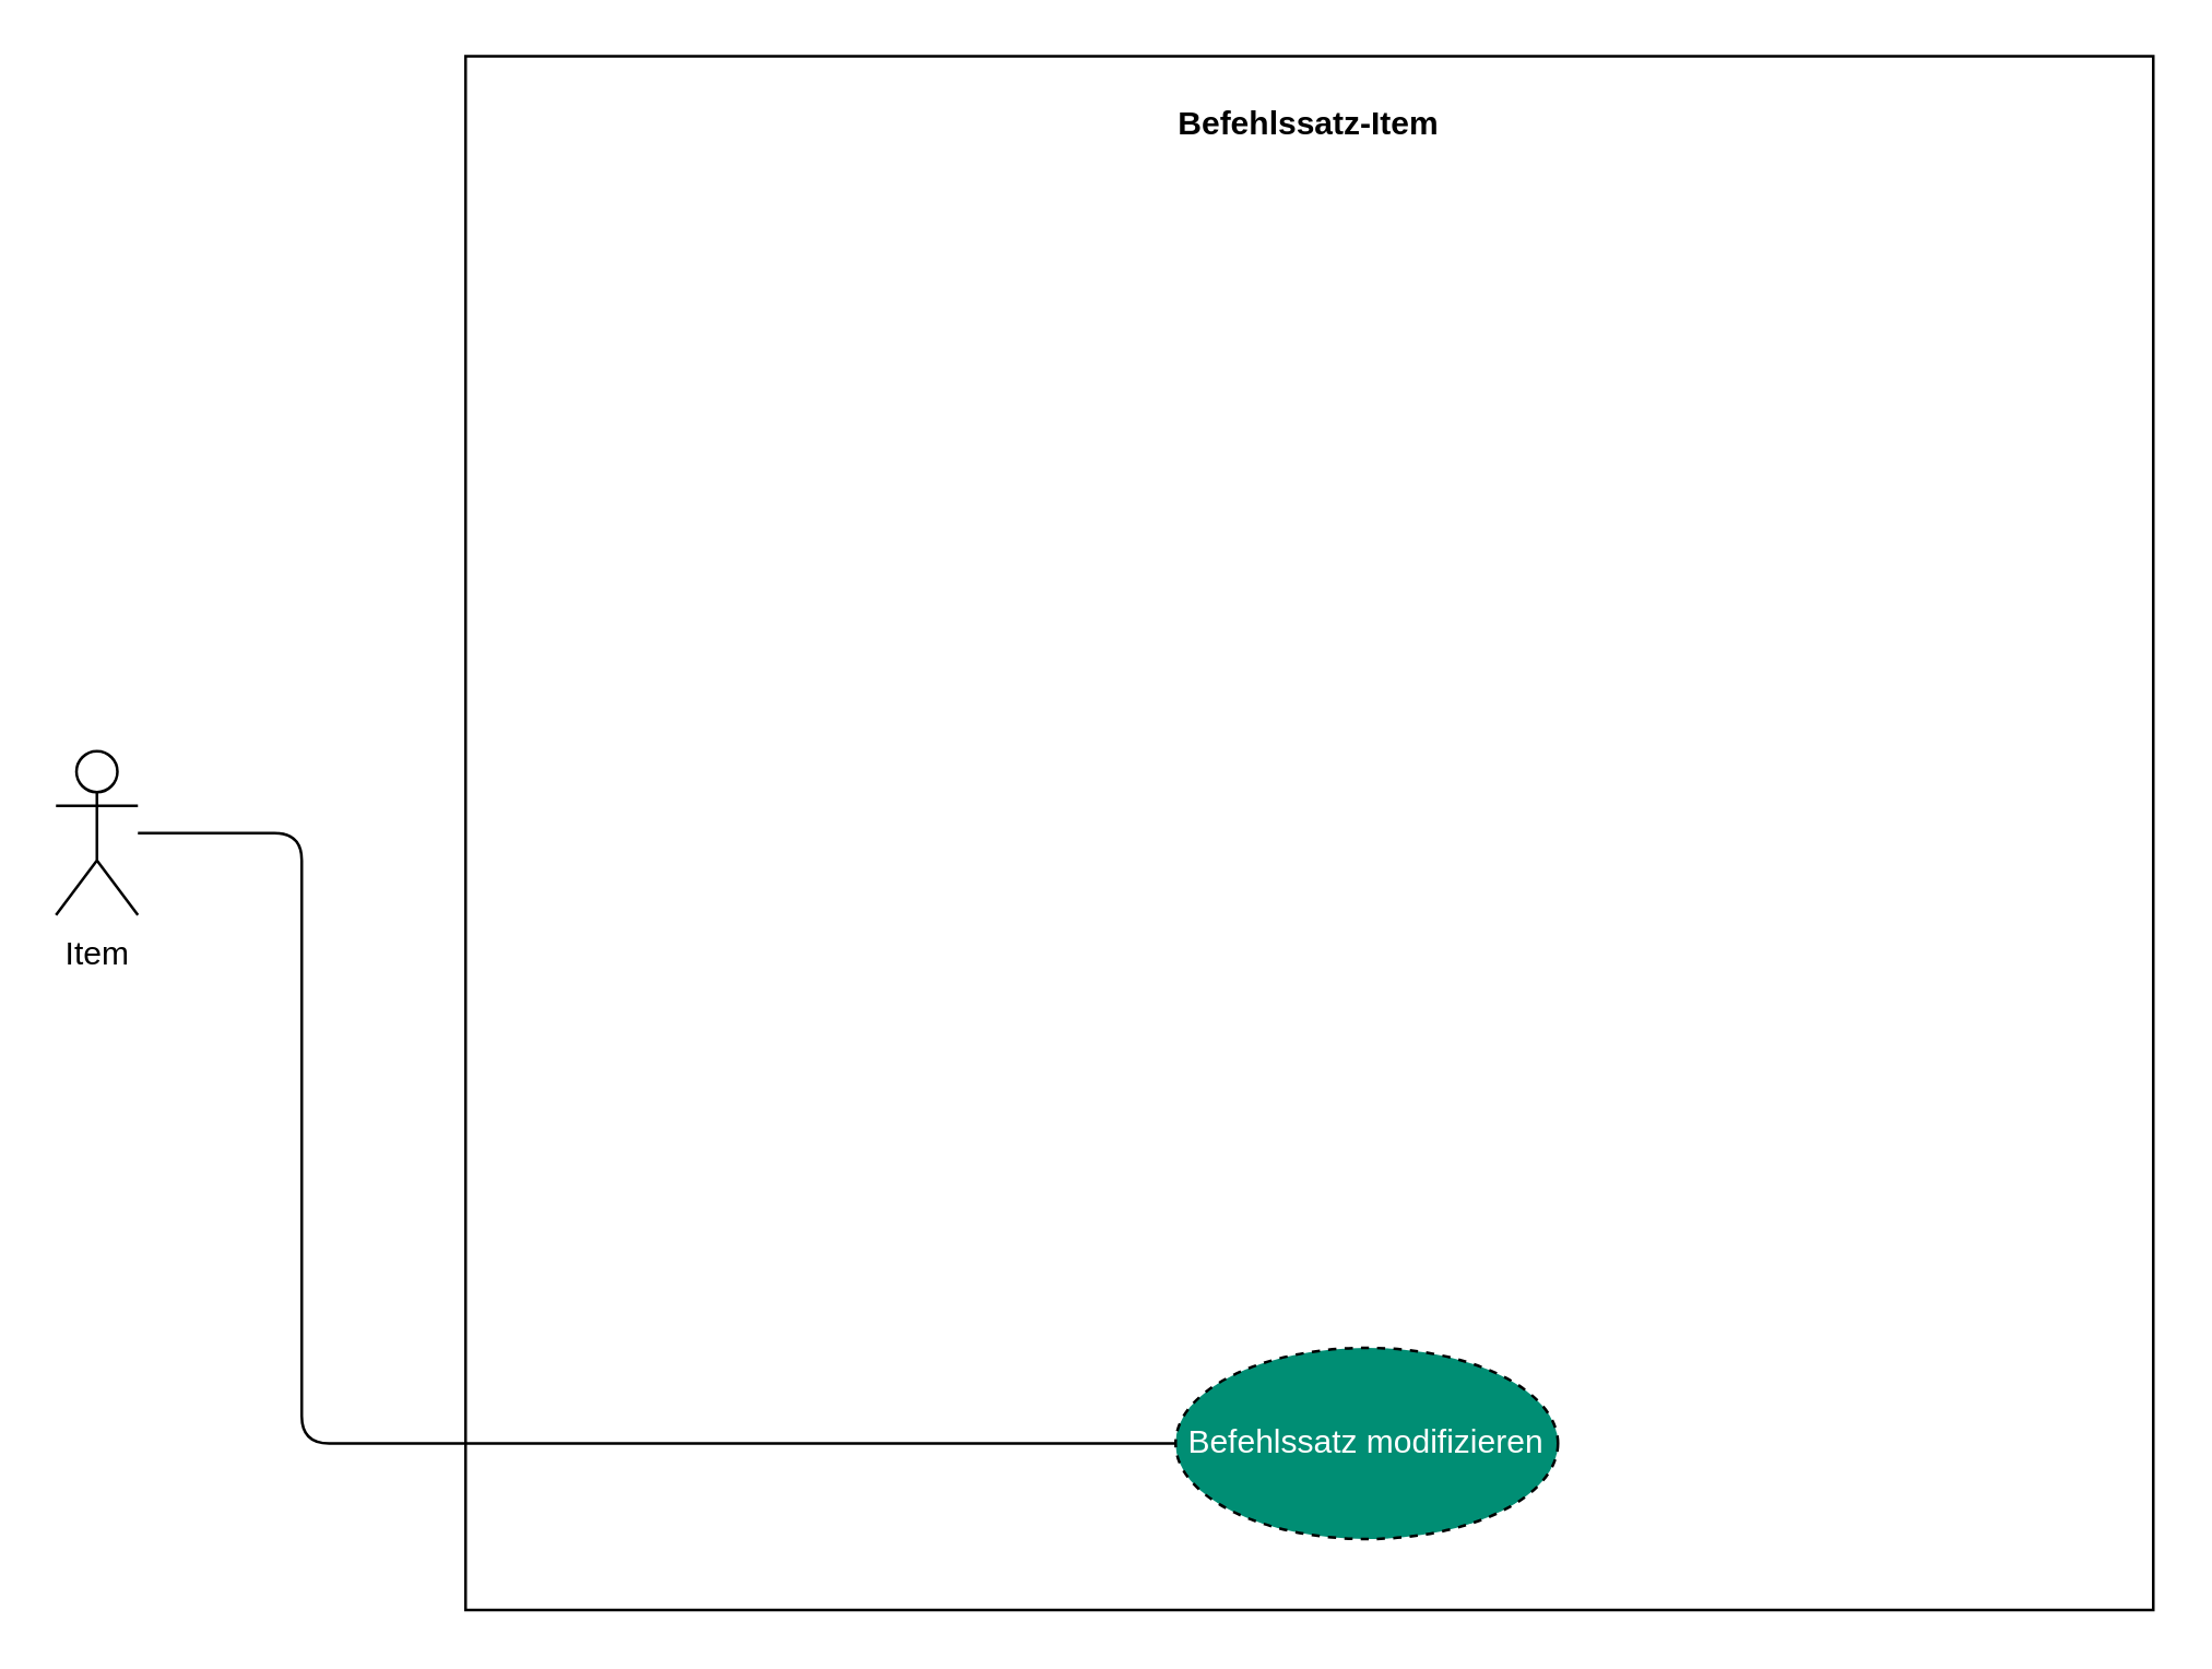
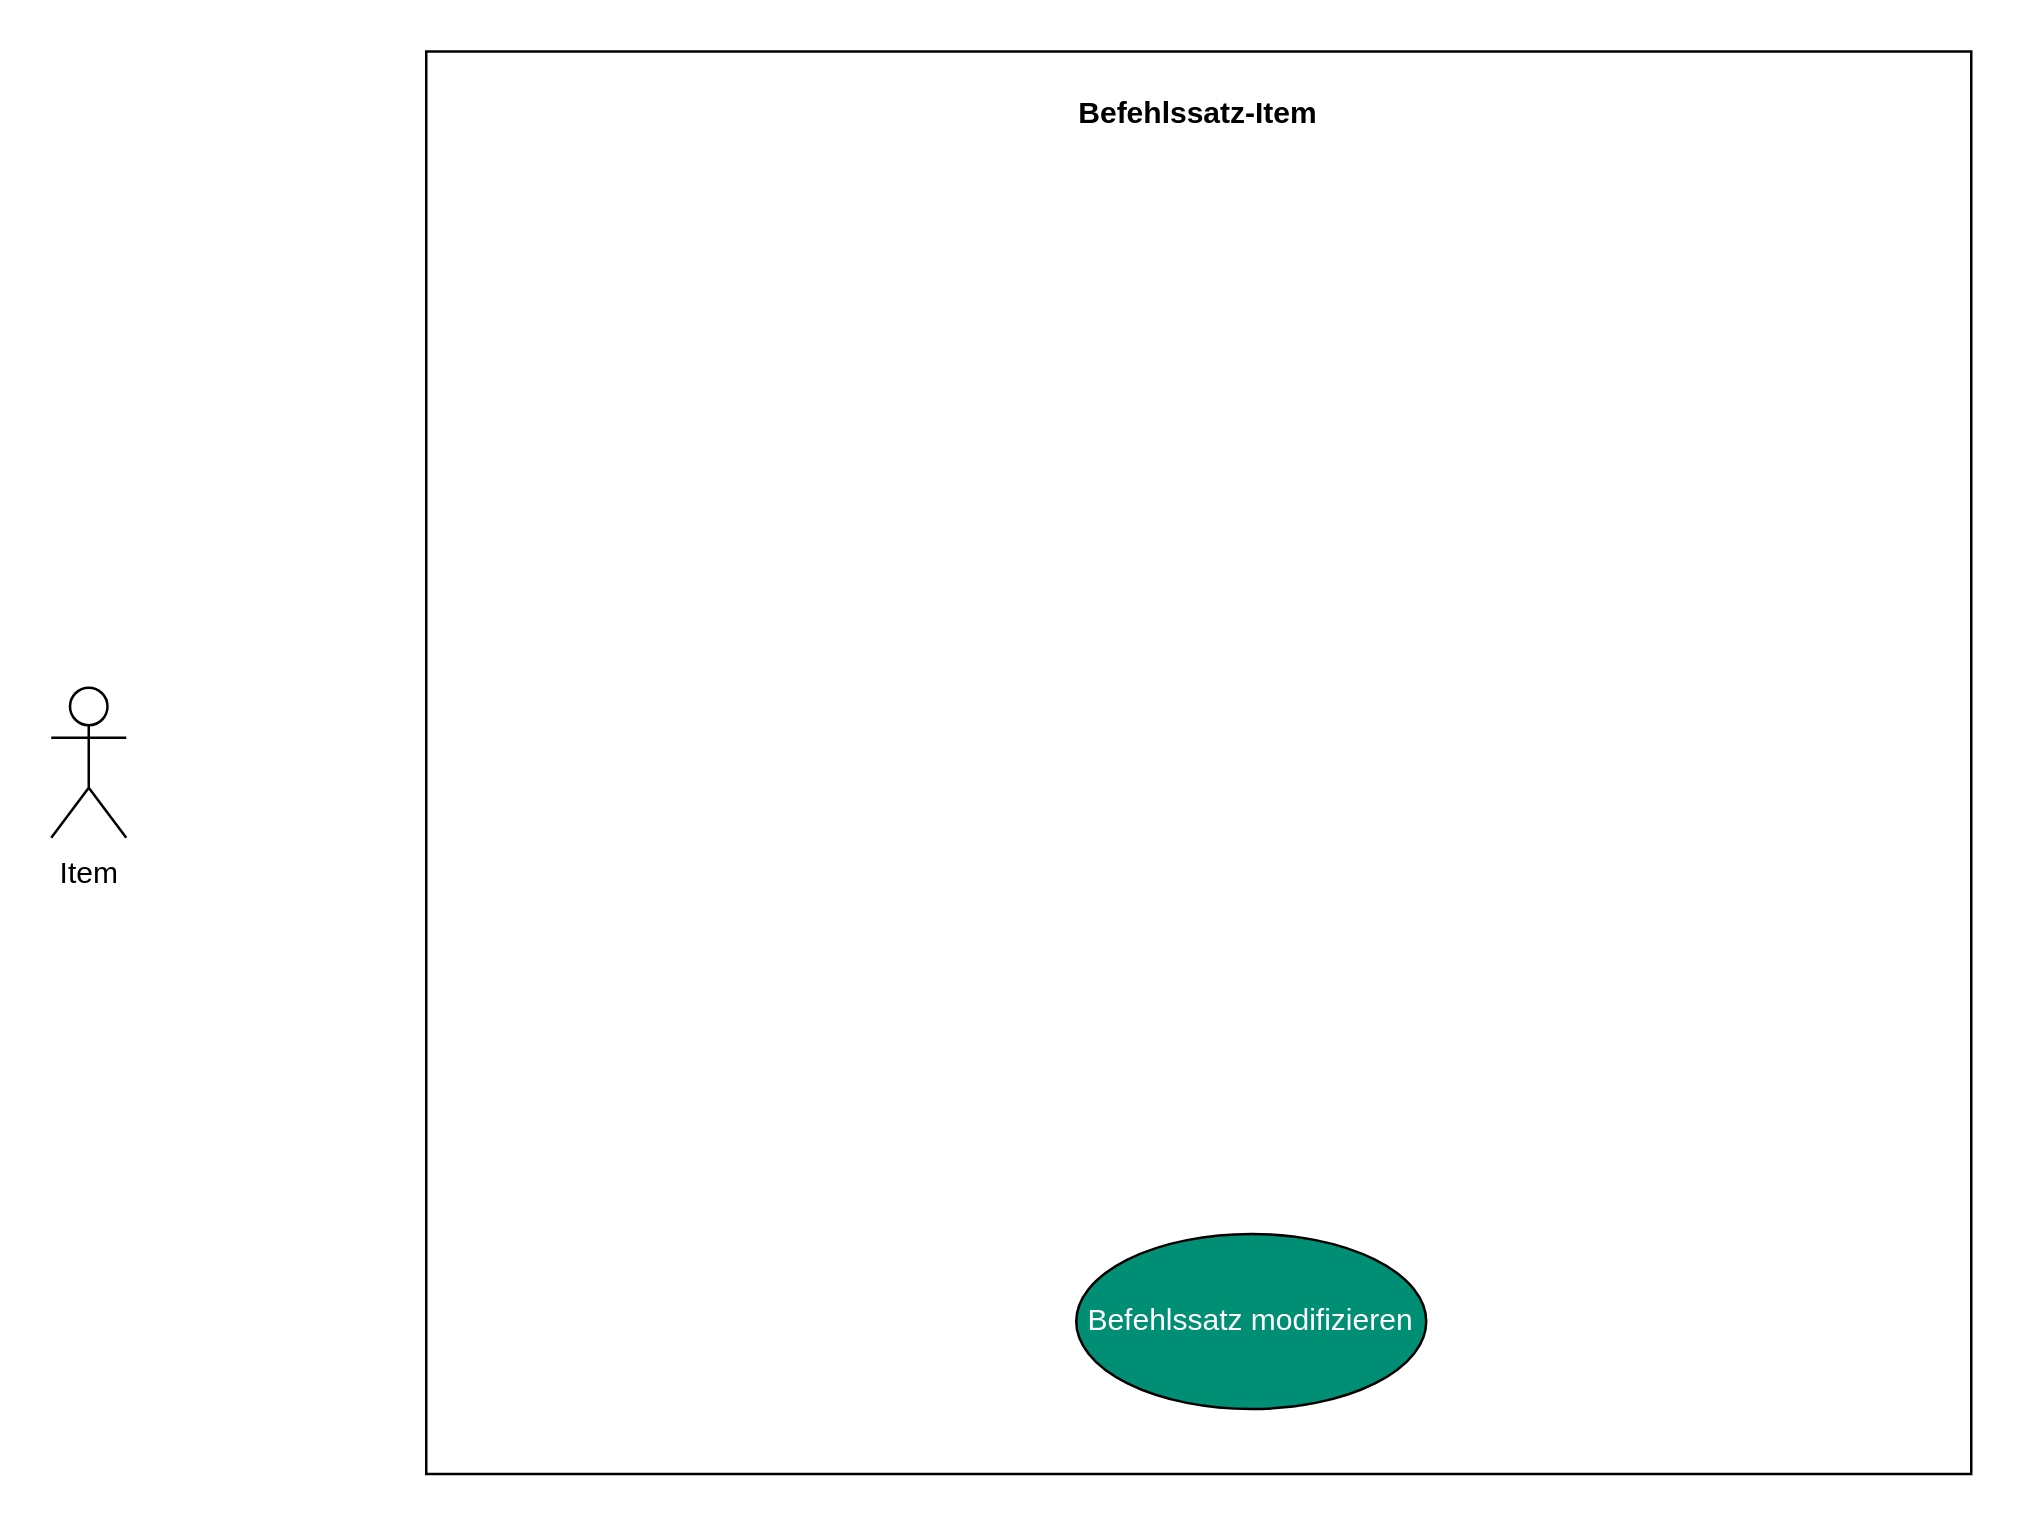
- <mxCell id="3" style="edgeStyle=orthogonalEdgeStyle;rounded=1;orthogonalLoop=1;jettySize=auto;html=1;endArrow=none;endFill=0;" edge="1" parent="1" source="4" target="5"><mxGeometry relative="1" as="geometry"><Array as="points"><mxPoint x="110" y="305" /><mxPoint x="110" y="528" /></Array></mxGeometry></mxCell>
- <mxCell id="5" value="Befehlssatz modifizieren" style="ellipse;whiteSpace=wrap;html=1;fontColor=#FFFFFF;fillColor=#008e74;dashed=1;" vertex="1" parent="1"><mxGeometry x="430" y="493" width="140" height="70" as="geometry" /></mxCell>
+ <mxCell id="5" value="Befehlssatz modifizieren" style="ellipse;whiteSpace=wrap;html=1;fontColor=#FFFFFF;fillColor=#008e74;" vertex="1" parent="1"><mxGeometry x="430" y="493" width="140" height="70" as="geometry" /></mxCell>
